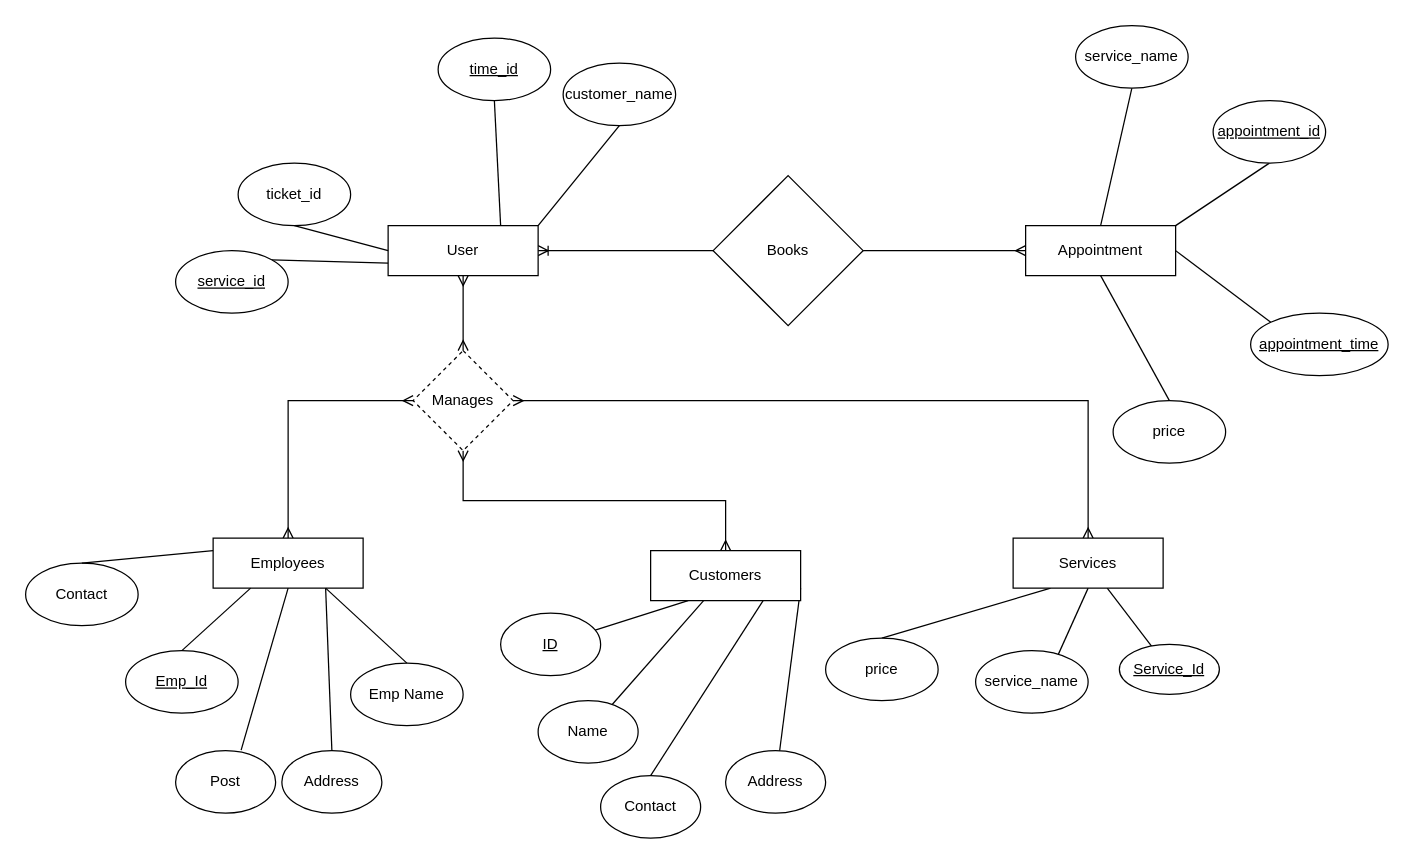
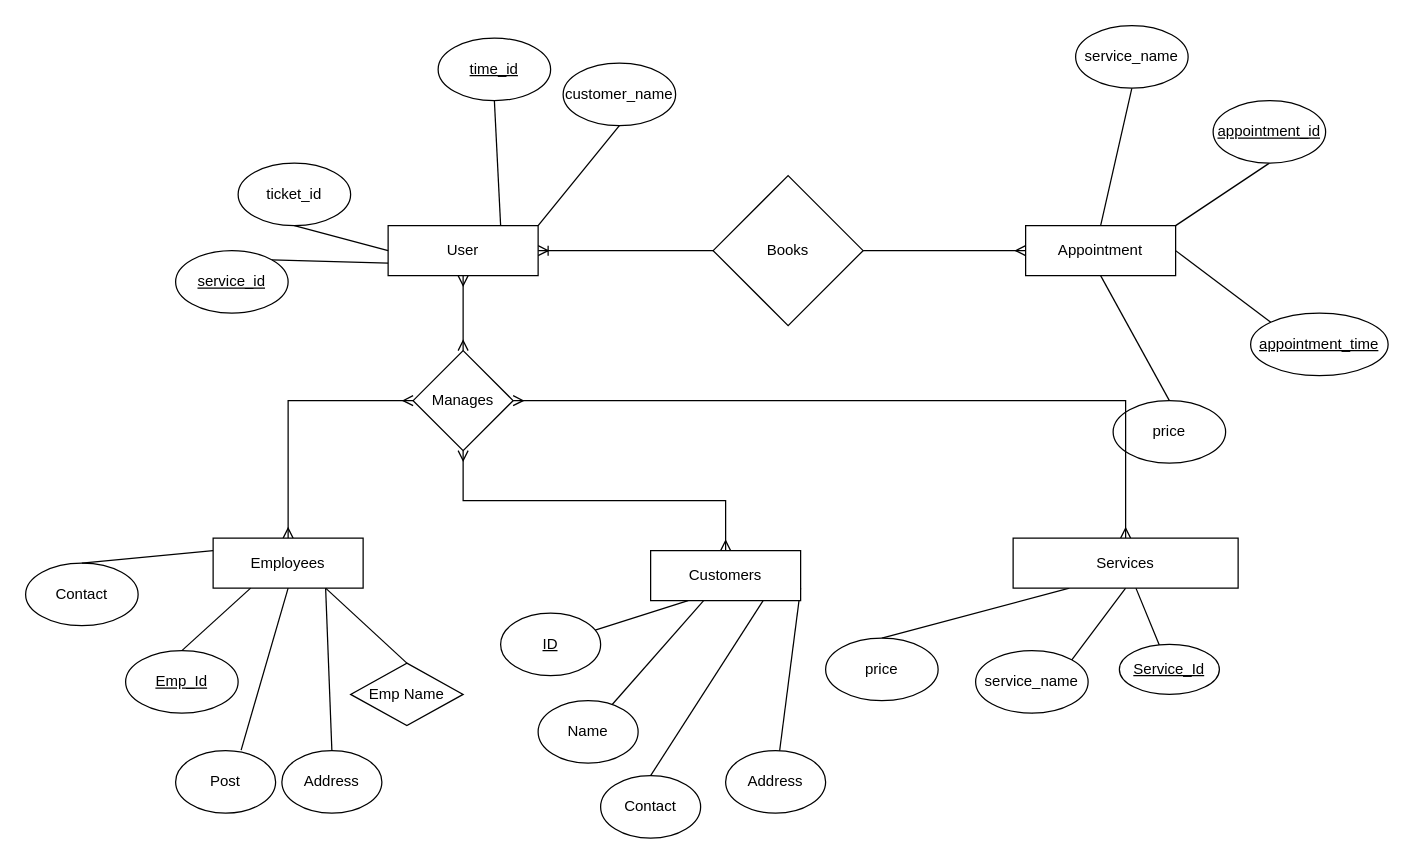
- <mxCell id="29" value="Manages" style="rhombus;whiteSpace=wrap;html=1;rounded=0;dashed=1;" vertex="1" parent="1"><mxGeometry x="330" y="280" width="80" height="80" as="geometry" /></mxCell>
+ <mxCell id="29" value="Manages" style="rhombus;whiteSpace=wrap;html=1;rounded=0;" vertex="1" parent="1"><mxGeometry x="330" y="280" width="80" height="80" as="geometry" /></mxCell>
- <mxCell id="39" value="Services" style="whiteSpace=wrap;html=1;rounded=0;" vertex="1" parent="1"><mxGeometry x="810" y="430" width="120" height="40" as="geometry" /></mxCell>
+ <mxCell id="39" value="Services" style="whiteSpace=wrap;html=1;rounded=0;" vertex="1" parent="1"><mxGeometry x="810" y="430" width="180" height="40" as="geometry" /></mxCell>
- <mxCell id="42" value="Emp Name" style="ellipse;whiteSpace=wrap;html=1;" vertex="1" parent="1"><mxGeometry x="280" y="530" width="90" height="50" as="geometry" /></mxCell>
+ <mxCell id="42" value="Emp Name" style="rhombus;whiteSpace=wrap;html=1;" vertex="1" parent="1"><mxGeometry x="280" y="530" width="90" height="50" as="geometry" /></mxCell>
